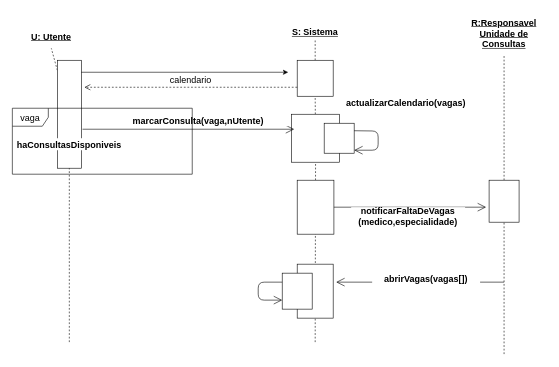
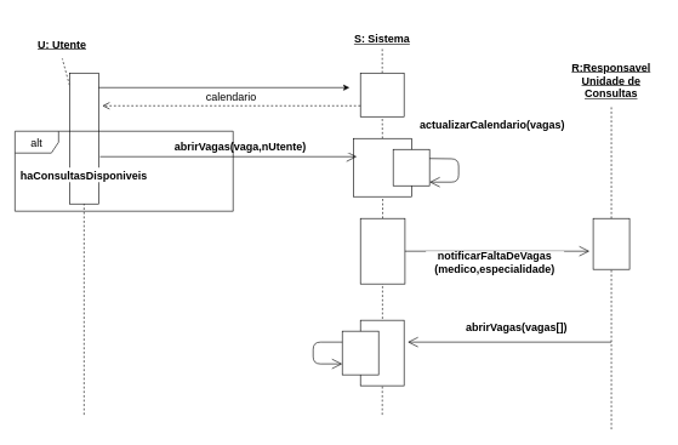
- <mxCell id="4" value="&lt;u&gt;R:Responsavel&lt;br&gt;Unidade de Consultas&lt;br&gt;&lt;/u&gt;" style="text;html=1;strokeColor=none;align=center;verticalAlign=middle;whiteSpace=wrap;rounded=0;fillColor=#ffffff;fontStyle=1;fontSize=15;" parent="1" vertex="1"><mxGeometry x="770" y="20" width="140" height="70" as="geometry" /></mxCell>
+ <mxCell id="4" value="&lt;u&gt;R:Responsavel&lt;br&gt;Unidade de Consultas&lt;br&gt;&lt;/u&gt;" style="text;html=1;strokeColor=none;align=center;verticalAlign=middle;whiteSpace=wrap;rounded=0;fillColor=#ffffff;fontStyle=1;fontSize=15;" parent="1" vertex="1"><mxGeometry x="770" y="75" width="140" height="70" as="geometry" /></mxCell>
- <mxCell id="32" value="vaga" style="shape=umlFrame;whiteSpace=wrap;html=1;fillColor=#ffffff;fontSize=15;" parent="1" vertex="1"><mxGeometry x="20" y="180" width="300" height="110" as="geometry" /></mxCell>
+ <mxCell id="32" value="alt" style="shape=umlFrame;whiteSpace=wrap;html=1;fillColor=#ffffff;fontSize=15;" parent="1" vertex="1"><mxGeometry x="20" y="180" width="300" height="110" as="geometry" /></mxCell>
- <mxCell id="17" value="&lt;b&gt;marcarConsulta(vaga,nUtente)&lt;/b&gt;" style="text;html=1;strokeColor=none;align=center;verticalAlign=middle;whiteSpace=wrap;rounded=0;fontSize=15;fillColor=#ffffff;" parent="1" vertex="1"><mxGeometry x="180" y="190" width="300" height="20" as="geometry" /></mxCell>
+ <mxCell id="17" value="&lt;b&gt;abrirVagas(vaga,nUtente)&lt;/b&gt;" style="text;html=1;strokeColor=none;align=center;verticalAlign=middle;whiteSpace=wrap;rounded=0;fontSize=15;fillColor=#ffffff;" parent="1" vertex="1"><mxGeometry x="180" y="190" width="300" height="20" as="geometry" /></mxCell>
- <mxCell id="25" value="&lt;b&gt;abrirVagas(vagas[])&lt;/b&gt;" style="text;html=1;strokeColor=none;align=center;verticalAlign=middle;whiteSpace=wrap;rounded=0;fontSize=15;fillColor=#ffffff;" parent="1" vertex="1"><mxGeometry x="620" y="455" width="180" height="20" as="geometry" /></mxCell>
+ <mxCell id="25" value="&lt;b&gt;abrirVagas(vagas[])&lt;/b&gt;" style="text;html=1;strokeColor=none;align=center;verticalAlign=middle;whiteSpace=wrap;rounded=0;fontSize=15;fillColor=#ffffff;" parent="1" vertex="1"><mxGeometry x="620" y="440" width="180" height="20" as="geometry" /></mxCell>
